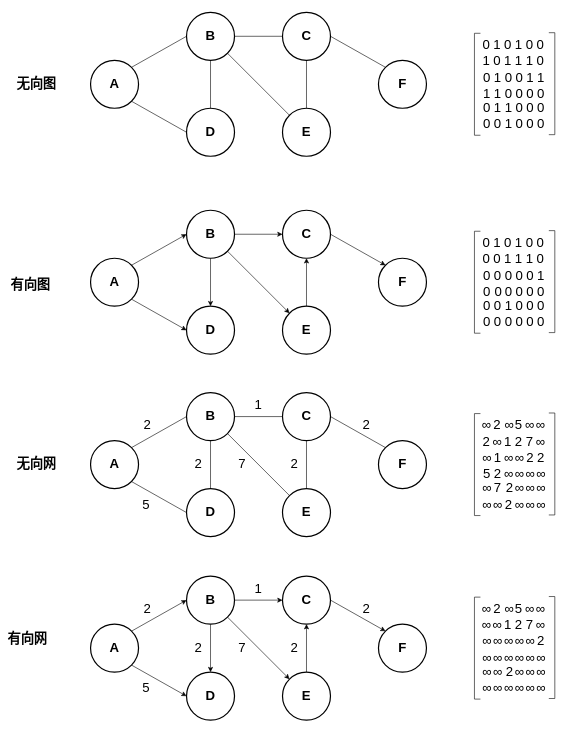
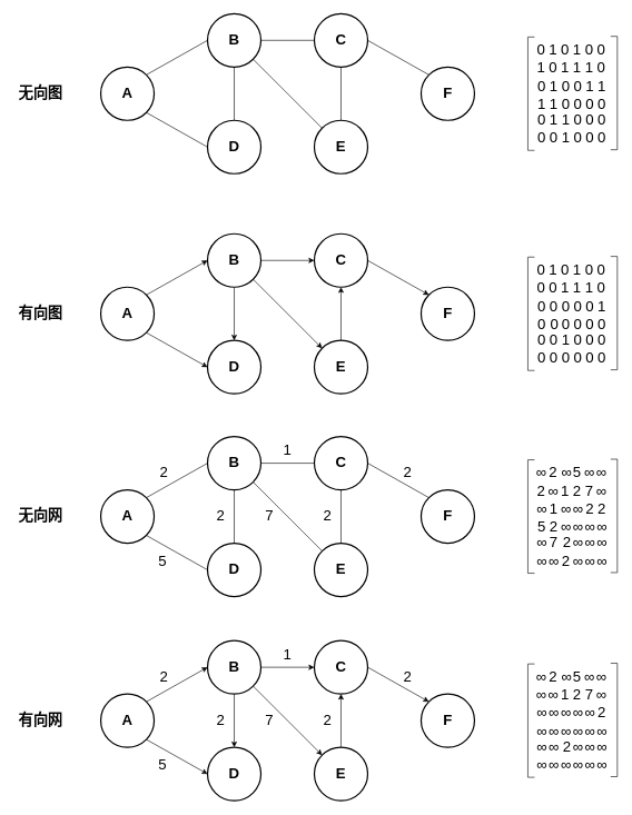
- <mxCell id="149" value="有向图" style="text;html=1;strokeColor=none;fillColor=none;align=center;verticalAlign=middle;whiteSpace=wrap;rounded=0;fontSize=22;fontStyle=1" vertex="1" parent="1"><mxGeometry x="10" y="465" width="80" height="20" as="geometry" /></mxCell>
+ <mxCell id="149" value="有向图" style="text;html=1;strokeColor=none;fillColor=none;align=center;verticalAlign=middle;whiteSpace=wrap;rounded=0;fontSize=22;fontStyle=1" vertex="1" parent="1"><mxGeometry x="20" y="460" width="80" height="20" as="geometry" /></mxCell>
- <mxCell id="304" value="有向网" style="text;html=1;strokeColor=none;fillColor=none;align=center;verticalAlign=middle;whiteSpace=wrap;rounded=0;fontSize=22;fontStyle=1" vertex="1" parent="1"><mxGeometry x="5" y="1055" width="80" height="20" as="geometry" /></mxCell>
+ <mxCell id="304" value="有向网" style="text;html=1;strokeColor=none;fillColor=none;align=center;verticalAlign=middle;whiteSpace=wrap;rounded=0;fontSize=22;fontStyle=1" vertex="1" parent="1"><mxGeometry x="20" y="1070" width="80" height="20" as="geometry" /></mxCell>
